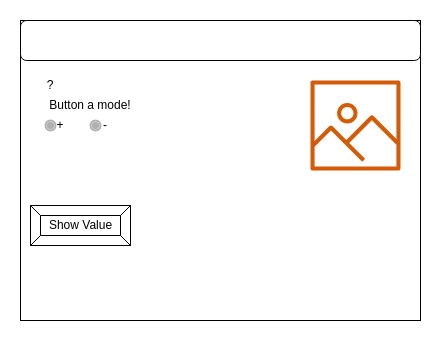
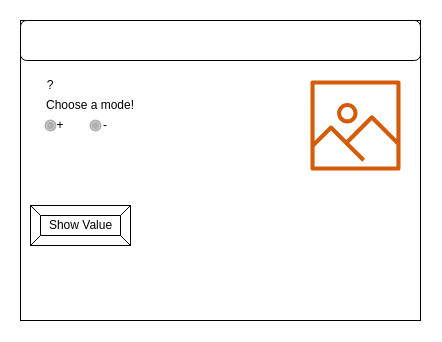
- <mxCell id="6" value="Button a mode!" style="text;html=1;strokeColor=none;fillColor=none;align=center;verticalAlign=middle;whiteSpace=wrap;rounded=0;" vertex="1" parent="1"><mxGeometry x="40" y="90" width="100" height="30" as="geometry" /></mxCell>
+ <mxCell id="6" value="Choose a mode!" style="text;html=1;strokeColor=none;fillColor=none;align=center;verticalAlign=middle;whiteSpace=wrap;rounded=0;" vertex="1" parent="1"><mxGeometry x="40" y="90" width="100" height="30" as="geometry" /></mxCell>
